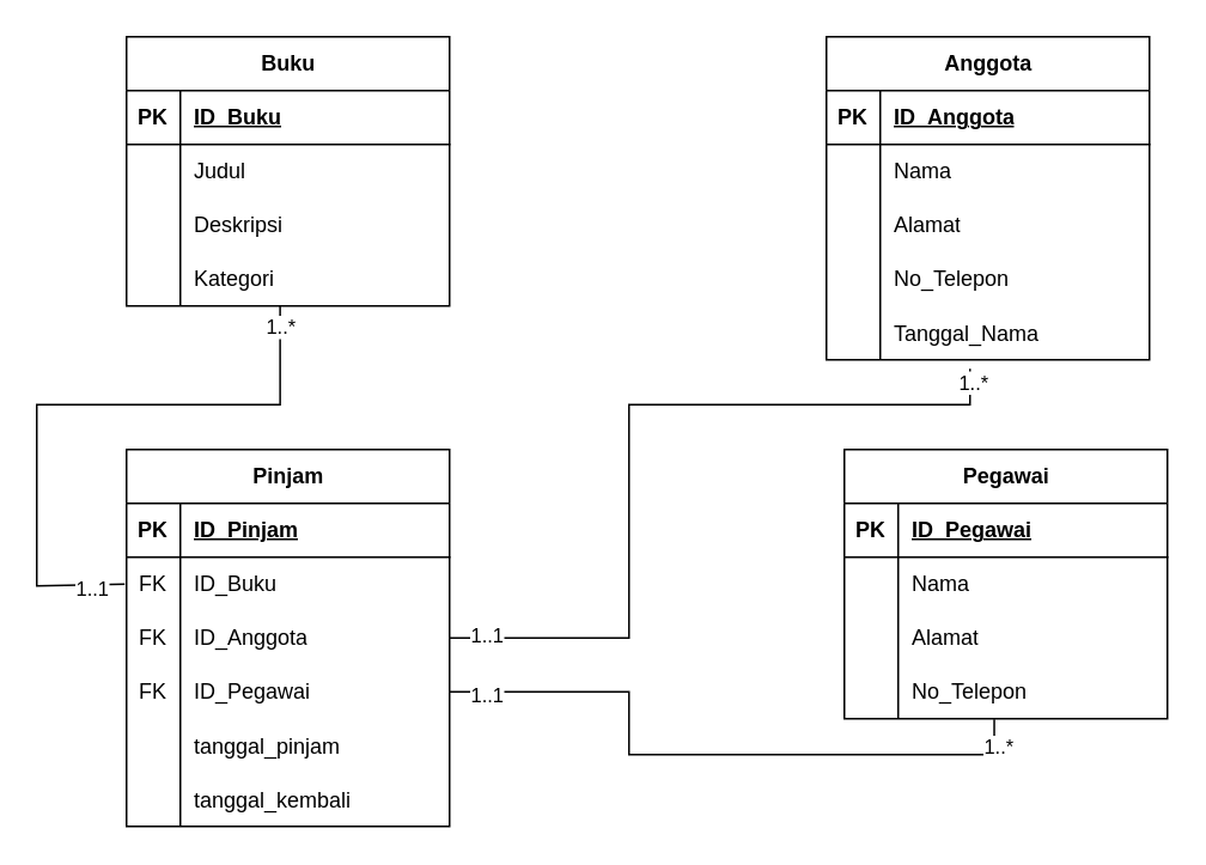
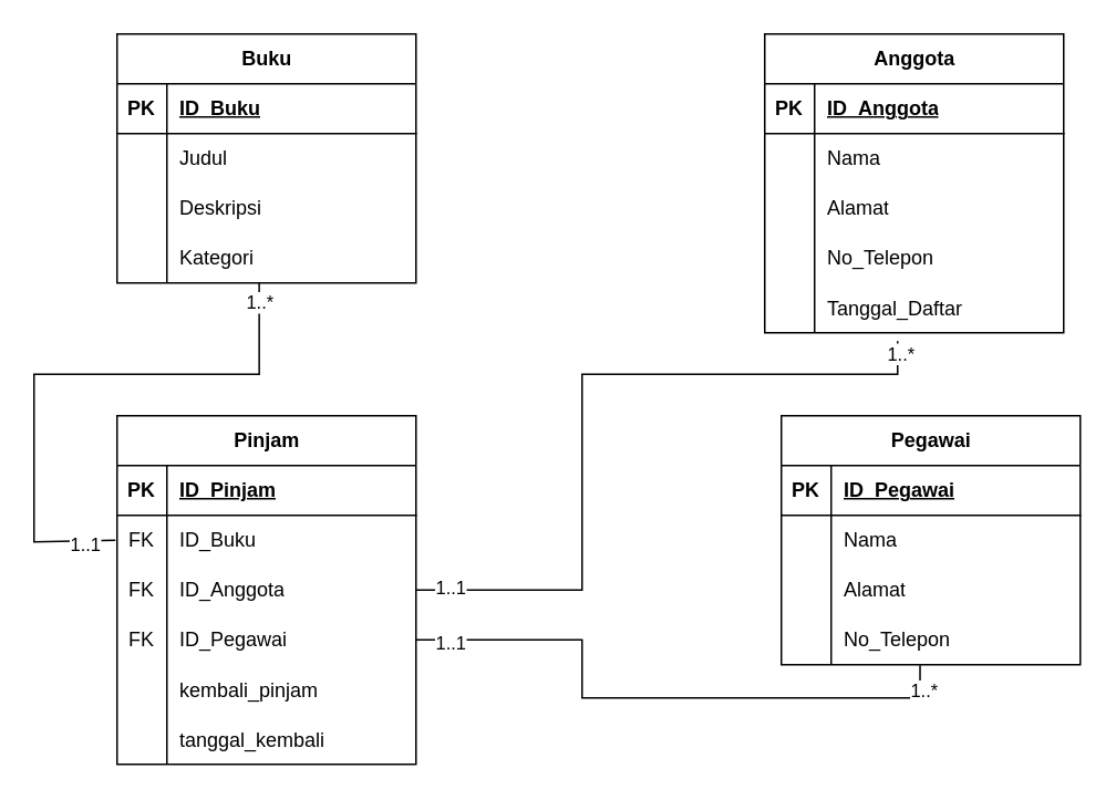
- <mxCell id="30" value="Tanggal_Nama" style="shape=partialRectangle;connectable=0;fillColor=none;top=0;left=0;bottom=0;right=0;align=left;spacingLeft=6;overflow=hidden;" vertex="1" parent="28"><mxGeometry x="30" width="150" height="30" as="geometry"><mxRectangle width="150" height="30" as="alternateBounds" /></mxGeometry></mxCell>
+ <mxCell id="30" value="Tanggal_Daftar" style="shape=partialRectangle;connectable=0;fillColor=none;top=0;left=0;bottom=0;right=0;align=left;spacingLeft=6;overflow=hidden;" vertex="1" parent="28"><mxGeometry x="30" width="150" height="30" as="geometry"><mxRectangle width="150" height="30" as="alternateBounds" /></mxGeometry></mxCell>
- <mxCell id="46" value="tanggal_pinjam" style="shape=partialRectangle;connectable=0;fillColor=none;top=0;left=0;bottom=0;right=0;align=left;spacingLeft=6;overflow=hidden;" vertex="1" parent="44"><mxGeometry x="30" width="150" height="30" as="geometry"><mxRectangle width="150" height="30" as="alternateBounds" /></mxGeometry></mxCell>
+ <mxCell id="46" value="kembali_pinjam" style="shape=partialRectangle;connectable=0;fillColor=none;top=0;left=0;bottom=0;right=0;align=left;spacingLeft=6;overflow=hidden;" vertex="1" parent="44"><mxGeometry x="30" width="150" height="30" as="geometry"><mxRectangle width="150" height="30" as="alternateBounds" /></mxGeometry></mxCell>
